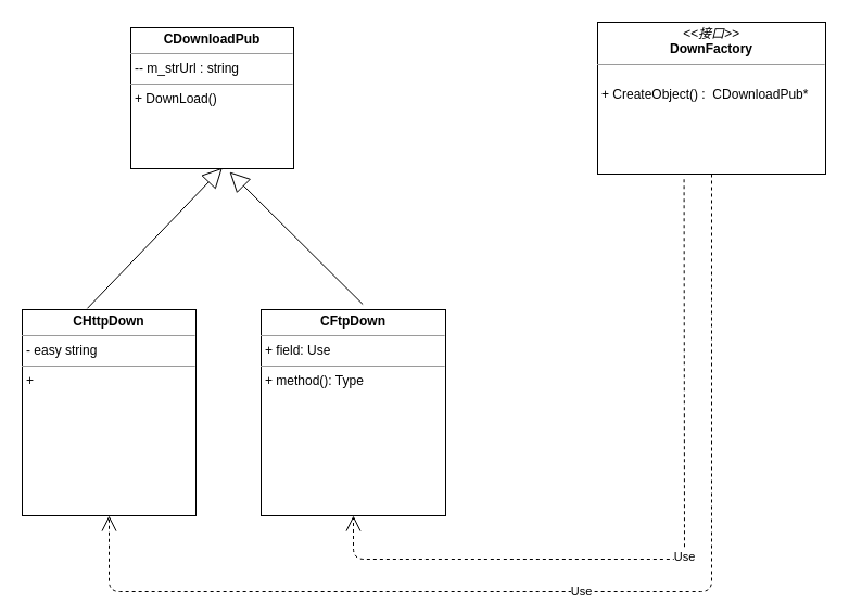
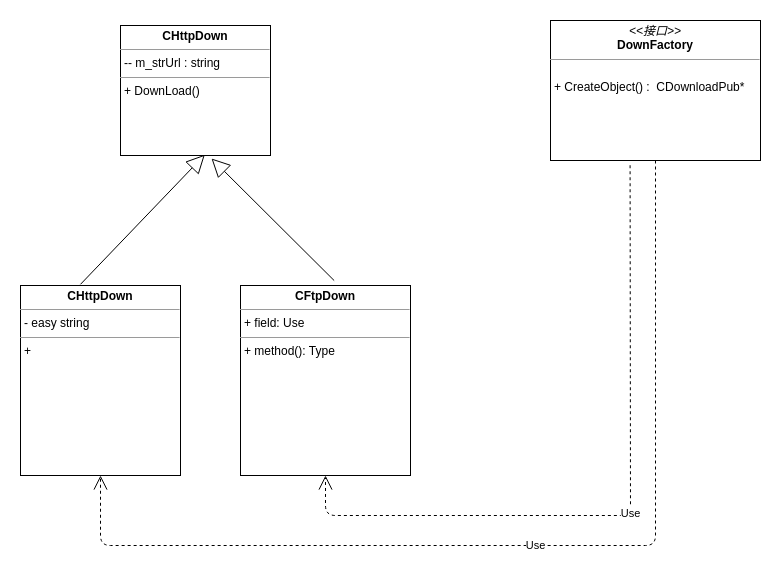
- <mxCell id="2" value="&lt;p style=&quot;margin: 0px ; margin-top: 4px ; text-align: center&quot;&gt;&lt;b&gt;&lt;font style=&quot;vertical-align: inherit&quot;&gt;&lt;font style=&quot;vertical-align: inherit&quot;&gt;CDownloadPub&lt;/font&gt;&lt;/font&gt;&lt;/b&gt;&lt;/p&gt;&lt;hr size=&quot;1&quot;&gt;&lt;p style=&quot;margin: 0px ; margin-left: 4px&quot;&gt;&lt;font style=&quot;vertical-align: inherit&quot;&gt;&lt;font style=&quot;vertical-align: inherit&quot;&gt;-- m_strUrl : string&lt;/font&gt;&lt;/font&gt;&lt;/p&gt;&lt;hr size=&quot;1&quot;&gt;&lt;p style=&quot;margin: 0px ; margin-left: 4px&quot;&gt;&lt;font style=&quot;vertical-align: inherit&quot;&gt;&lt;font style=&quot;vertical-align: inherit&quot;&gt;+ DownLoad()&amp;nbsp;&lt;/font&gt;&lt;/font&gt;&lt;/p&gt;" style="verticalAlign=top;align=left;overflow=fill;fontSize=12;fontFamily=Helvetica;html=1;" vertex="1" parent="1"><mxGeometry x="120" y="25" width="150" height="130" as="geometry" /></mxCell>
+ <mxCell id="2" value="&lt;p style=&quot;margin: 0px ; margin-top: 4px ; text-align: center&quot;&gt;&lt;b&gt;&lt;font style=&quot;vertical-align: inherit&quot;&gt;&lt;font style=&quot;vertical-align: inherit&quot;&gt;CHttpDown&lt;/font&gt;&lt;/font&gt;&lt;/b&gt;&lt;/p&gt;&lt;hr size=&quot;1&quot;&gt;&lt;p style=&quot;margin: 0px ; margin-left: 4px&quot;&gt;&lt;font style=&quot;vertical-align: inherit&quot;&gt;&lt;font style=&quot;vertical-align: inherit&quot;&gt;-- m_strUrl : string&lt;/font&gt;&lt;/font&gt;&lt;/p&gt;&lt;hr size=&quot;1&quot;&gt;&lt;p style=&quot;margin: 0px ; margin-left: 4px&quot;&gt;&lt;font style=&quot;vertical-align: inherit&quot;&gt;&lt;font style=&quot;vertical-align: inherit&quot;&gt;+ DownLoad()&amp;nbsp;&lt;/font&gt;&lt;/font&gt;&lt;/p&gt;" style="verticalAlign=top;align=left;overflow=fill;fontSize=12;fontFamily=Helvetica;html=1;" vertex="1" parent="1"><mxGeometry x="120" y="25" width="150" height="130" as="geometry" /></mxCell>
